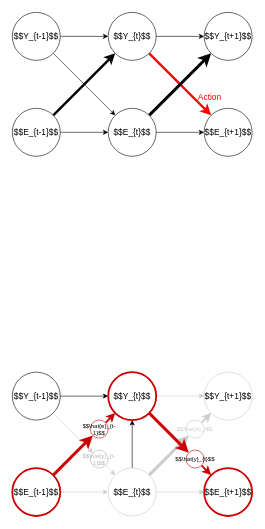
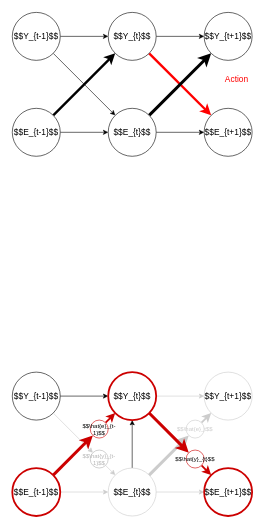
- <mxCell id="16" value="Action" style="text;html=1;resizable=0;points=[];autosize=1;align=left;verticalAlign=top;spacingTop=-4;fontSize=14;strokeColor=none;labelBackgroundColor=none;fontColor=#FF0000;fontFamily=Helvetica;" parent="1" vertex="1"><mxGeometry x="328" y="150" width="50" height="20" as="geometry" /></mxCell>
+ <mxCell id="16" value="Action" style="text;html=1;resizable=0;points=[];autosize=1;align=left;verticalAlign=top;spacingTop=-4;fontSize=14;strokeColor=none;labelBackgroundColor=none;fontColor=#FF0000;fontFamily=Helvetica;" parent="1" vertex="1"><mxGeometry x="373" y="120" width="50" height="20" as="geometry" /></mxCell>
